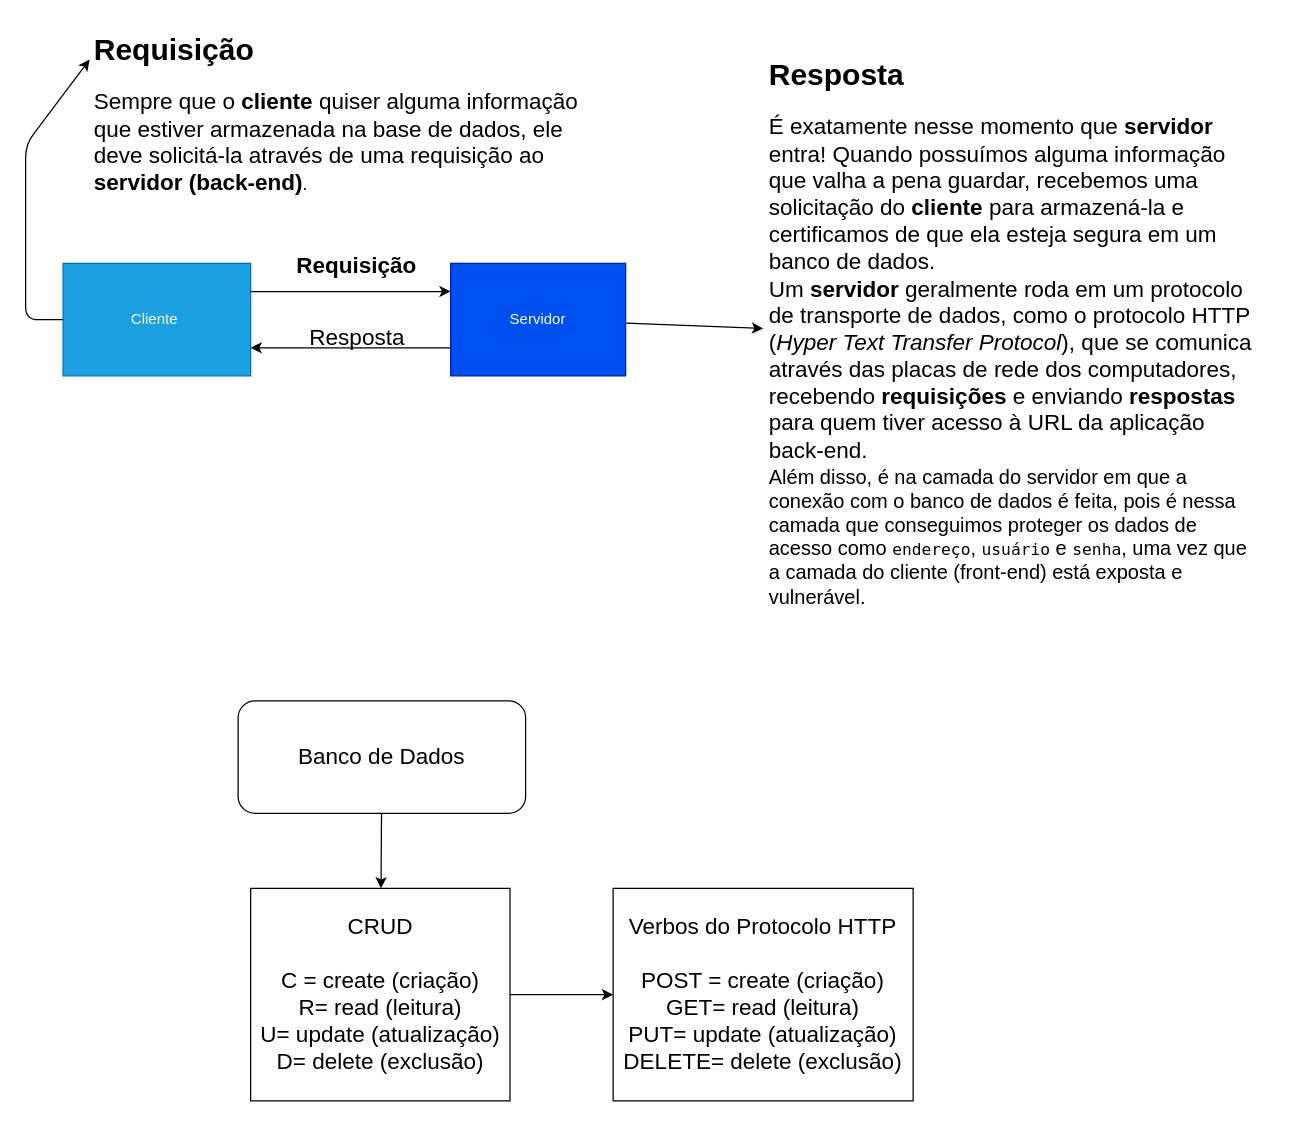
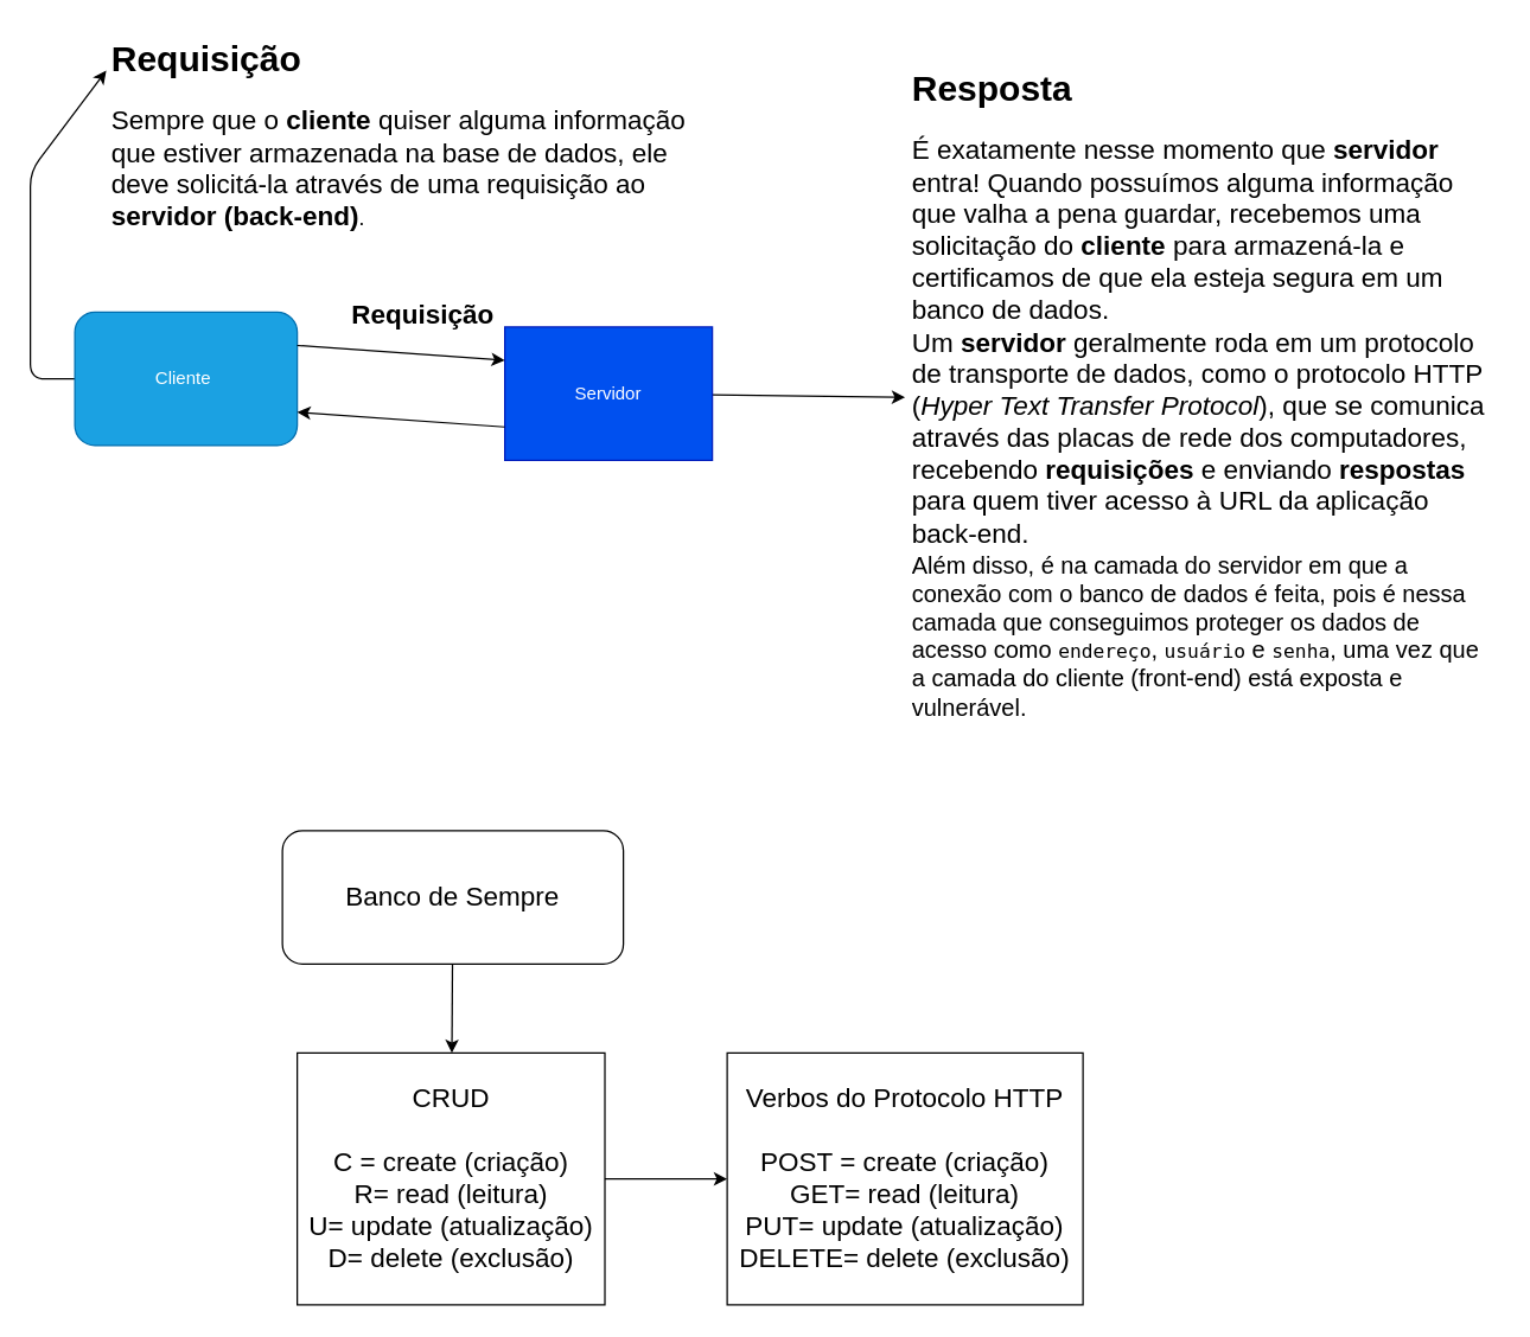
- <mxCell id="3" value="Cliente&amp;nbsp;" style="rounded=0;whiteSpace=wrap;html=1;fillColor=#1ba1e2;fontColor=#ffffff;strokeColor=#006EAF;" vertex="1" parent="1"><mxGeometry x="50" y="210" width="150" height="90" as="geometry" /></mxCell>
+ <mxCell id="3" value="Cliente&amp;nbsp;" style="whiteSpace=wrap;html=1;fillColor=#1ba1e2;fontColor=#ffffff;strokeColor=#006EAF;rounded=1;" vertex="1" parent="1"><mxGeometry x="50" y="210" width="150" height="90" as="geometry" /></mxCell>
- <mxCell id="5" value="Servidor" style="rounded=0;whiteSpace=wrap;html=1;fillColor=#0050ef;fontColor=#ffffff;strokeColor=#001DBC;" vertex="1" parent="1"><mxGeometry x="360" y="210" width="140" height="90" as="geometry" /></mxCell>
+ <mxCell id="5" value="Servidor" style="rounded=0;whiteSpace=wrap;html=1;fillColor=#0050ef;fontColor=#ffffff;strokeColor=#001DBC;" vertex="1" parent="1"><mxGeometry x="340" y="220" width="140" height="90" as="geometry" /></mxCell>
- <mxCell id="13" value="Resposta" style="text;html=1;align=center;verticalAlign=middle;resizable=0;points=[];autosize=1;strokeColor=none;fillColor=none;fontSize=18;" vertex="1" parent="8"><mxGeometry y="75" width="90" height="30" as="geometry" /></mxCell>
- <mxCell id="15" value="Banco de Dados" style="rounded=1;whiteSpace=wrap;html=1;fontSize=18;" vertex="1" parent="1"><mxGeometry x="190" y="560" width="230" height="90" as="geometry" /></mxCell>
+ <mxCell id="15" value="Banco de Sempre" style="rounded=1;whiteSpace=wrap;html=1;fontSize=18;" vertex="1" parent="1"><mxGeometry x="190" y="560" width="230" height="90" as="geometry" /></mxCell>
